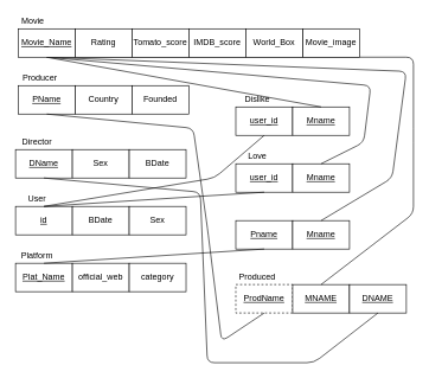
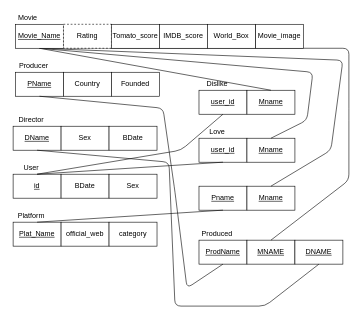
- <mxCell id="53" value="Rating" style="rounded=0;whiteSpace=wrap;html=1;" parent="49" vertex="1"><mxGeometry x="85" y="20" width="80" height="40" as="geometry" /></mxCell>
+ <mxCell id="53" value="Rating" style="rounded=0;whiteSpace=wrap;html=1;dashed=1;" parent="49" vertex="1"><mxGeometry x="85" y="20" width="80" height="40" as="geometry" /></mxCell>
- <mxCell id="43" value="&lt;u&gt;ProdName&lt;/u&gt;" style="rounded=0;whiteSpace=wrap;html=1;dashed=1;" parent="41" vertex="1"><mxGeometry y="20" width="80" height="40" as="geometry" /></mxCell>
+ <mxCell id="43" value="&lt;u&gt;ProdName&lt;/u&gt;" style="rounded=0;whiteSpace=wrap;html=1;" parent="41" vertex="1"><mxGeometry y="20" width="80" height="40" as="geometry" /></mxCell>
